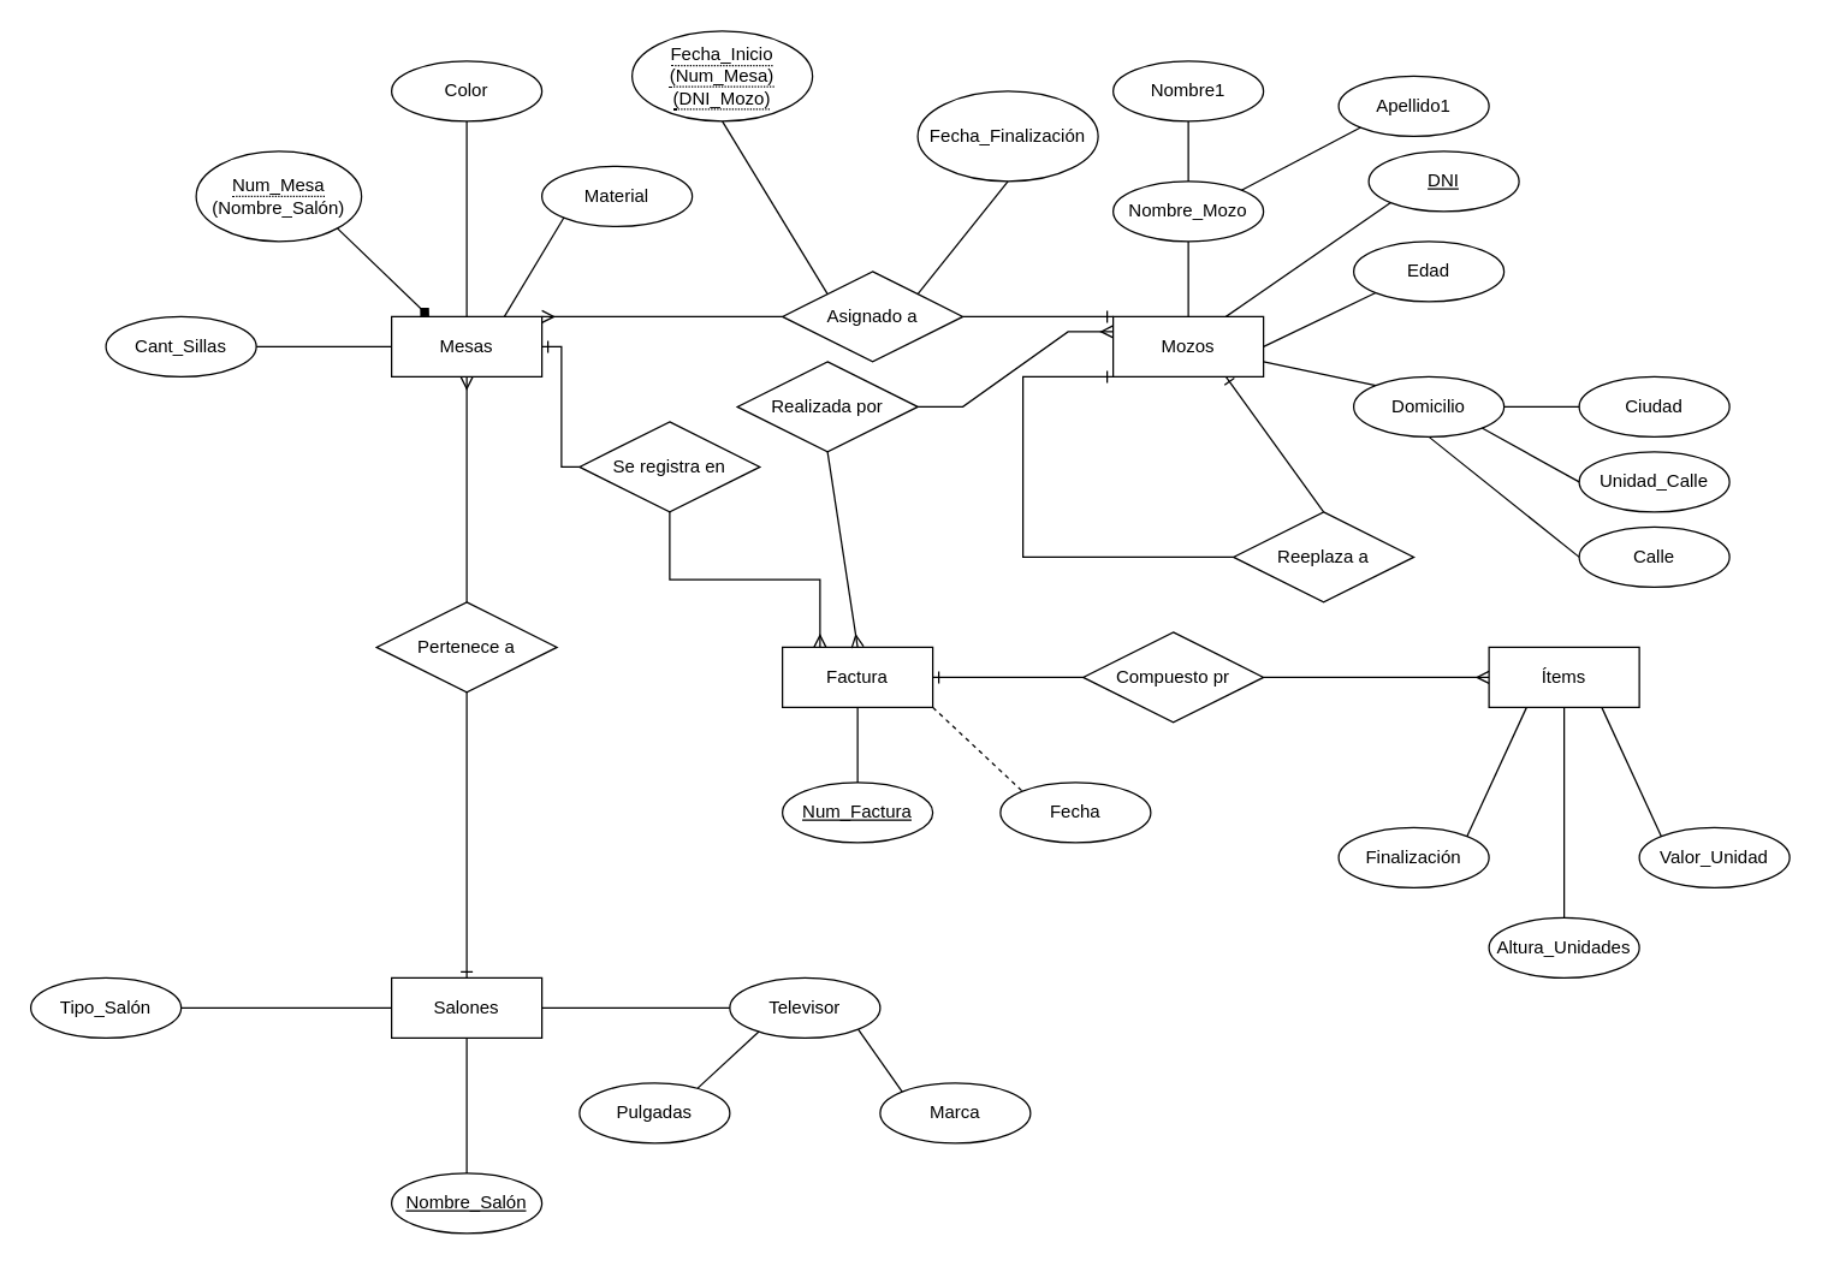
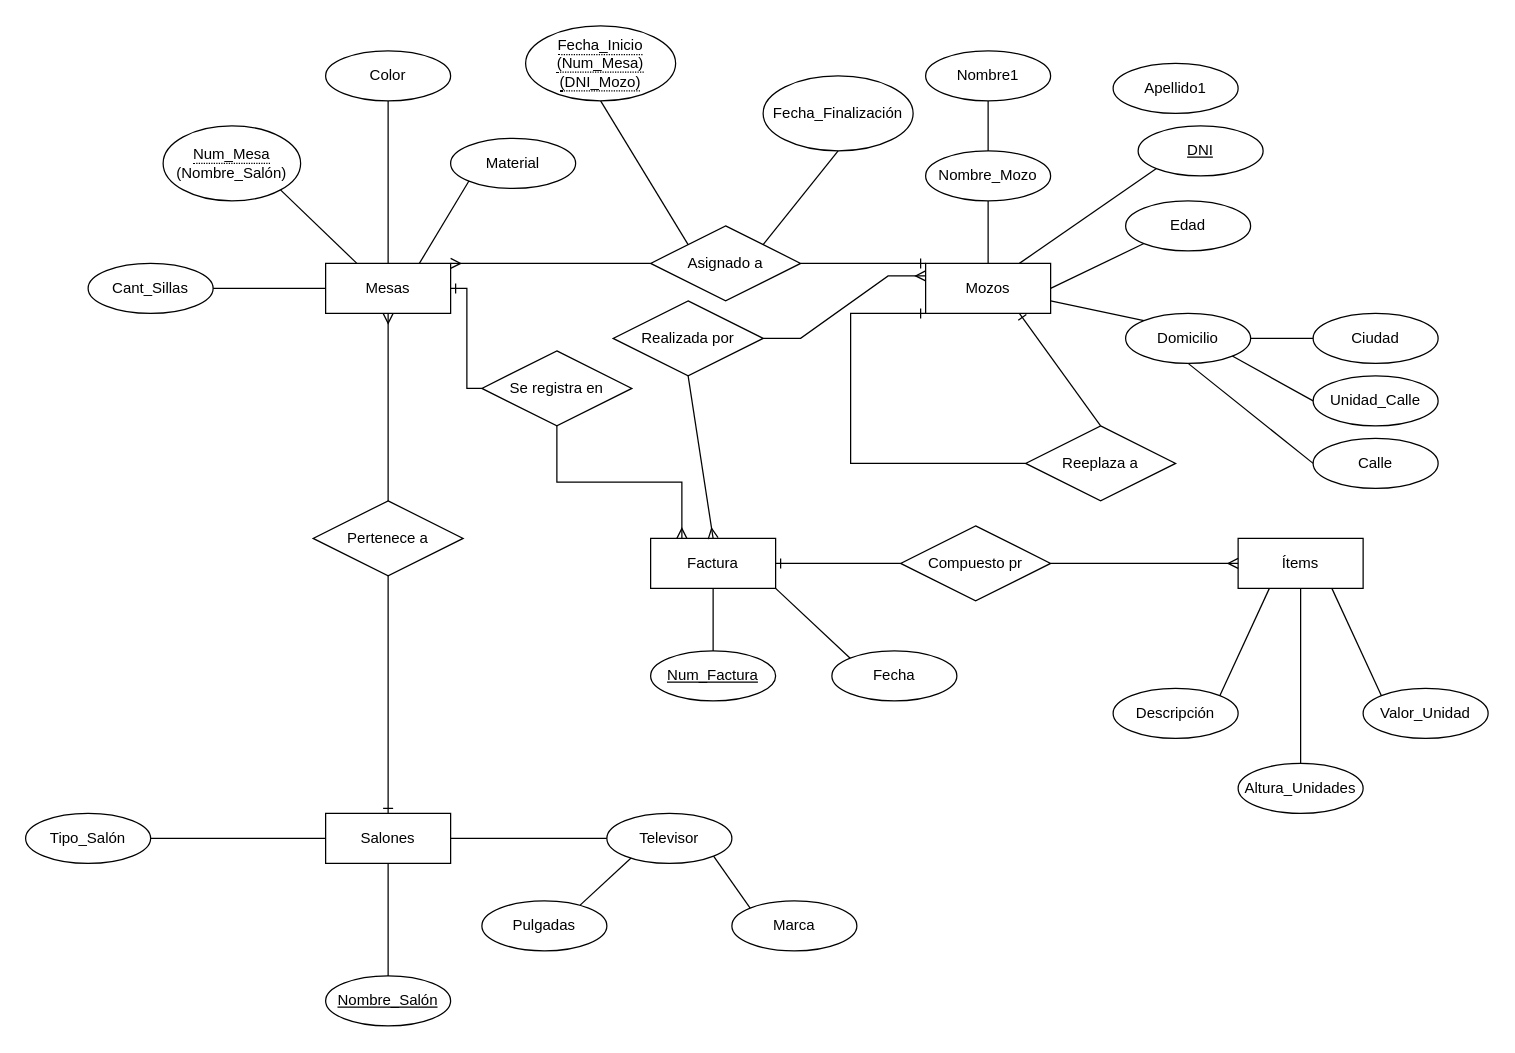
- <mxCell id="35" value="" style="endArrow=none;html=1;rounded=0;exitX=0;exitY=1;exitDx=0;exitDy=0;entryX=1;entryY=0;entryDx=0;entryDy=0;" edge="1" parent="1" source="26" target="31"><mxGeometry relative="1" as="geometry"><mxPoint x="790" y="280" as="sourcePoint" /><mxPoint x="950" y="280" as="targetPoint" /></mxGeometry></mxCell>
- <mxCell id="17" value="" style="endArrow=diamond;html=1;rounded=0;exitX=1;exitY=1;exitDx=0;exitDy=0;entryX=0.25;entryY=0;entryDx=0;entryDy=0;" edge="1" parent="12" source="21" target="13"><mxGeometry relative="1" as="geometry"><mxPoint x="140" y="110.0" as="sourcePoint" /><mxPoint x="390" y="360" as="targetPoint" /></mxGeometry></mxCell>
+ <mxCell id="17" value="" style="endArrow=none;html=1;rounded=0;exitX=1;exitY=1;exitDx=0;exitDy=0;entryX=0.25;entryY=0;entryDx=0;entryDy=0;" edge="1" parent="12" source="21" target="13"><mxGeometry relative="1" as="geometry"><mxPoint x="140" y="110.0" as="sourcePoint" /><mxPoint x="390" y="360" as="targetPoint" /></mxGeometry></mxCell>
- <mxCell id="59" value="" style="endArrow=none;html=1;rounded=0;exitX=1;exitY=1;exitDx=0;exitDy=0;entryX=0;entryY=0;entryDx=0;entryDy=0;dashed=1;" edge="1" parent="1" source="55" target="58"><mxGeometry relative="1" as="geometry"><mxPoint x="655" y="380" as="sourcePoint" /><mxPoint x="815" y="380" as="targetPoint" /></mxGeometry></mxCell>
+ <mxCell id="59" value="" style="endArrow=none;html=1;rounded=0;exitX=1;exitY=1;exitDx=0;exitDy=0;entryX=0;entryY=0;entryDx=0;entryDy=0;" edge="1" parent="1" source="55" target="58"><mxGeometry relative="1" as="geometry"><mxPoint x="655" y="380" as="sourcePoint" /><mxPoint x="815" y="380" as="targetPoint" /></mxGeometry></mxCell>
- <mxCell id="72" value="Finalización" style="ellipse;whiteSpace=wrap;html=1;align=center;" vertex="1" parent="1"><mxGeometry x="890" y="550" width="100" height="40" as="geometry" /></mxCell>
+ <mxCell id="72" value="Descripción" style="ellipse;whiteSpace=wrap;html=1;align=center;" vertex="1" parent="1"><mxGeometry x="890" y="550" width="100" height="40" as="geometry" /></mxCell>
